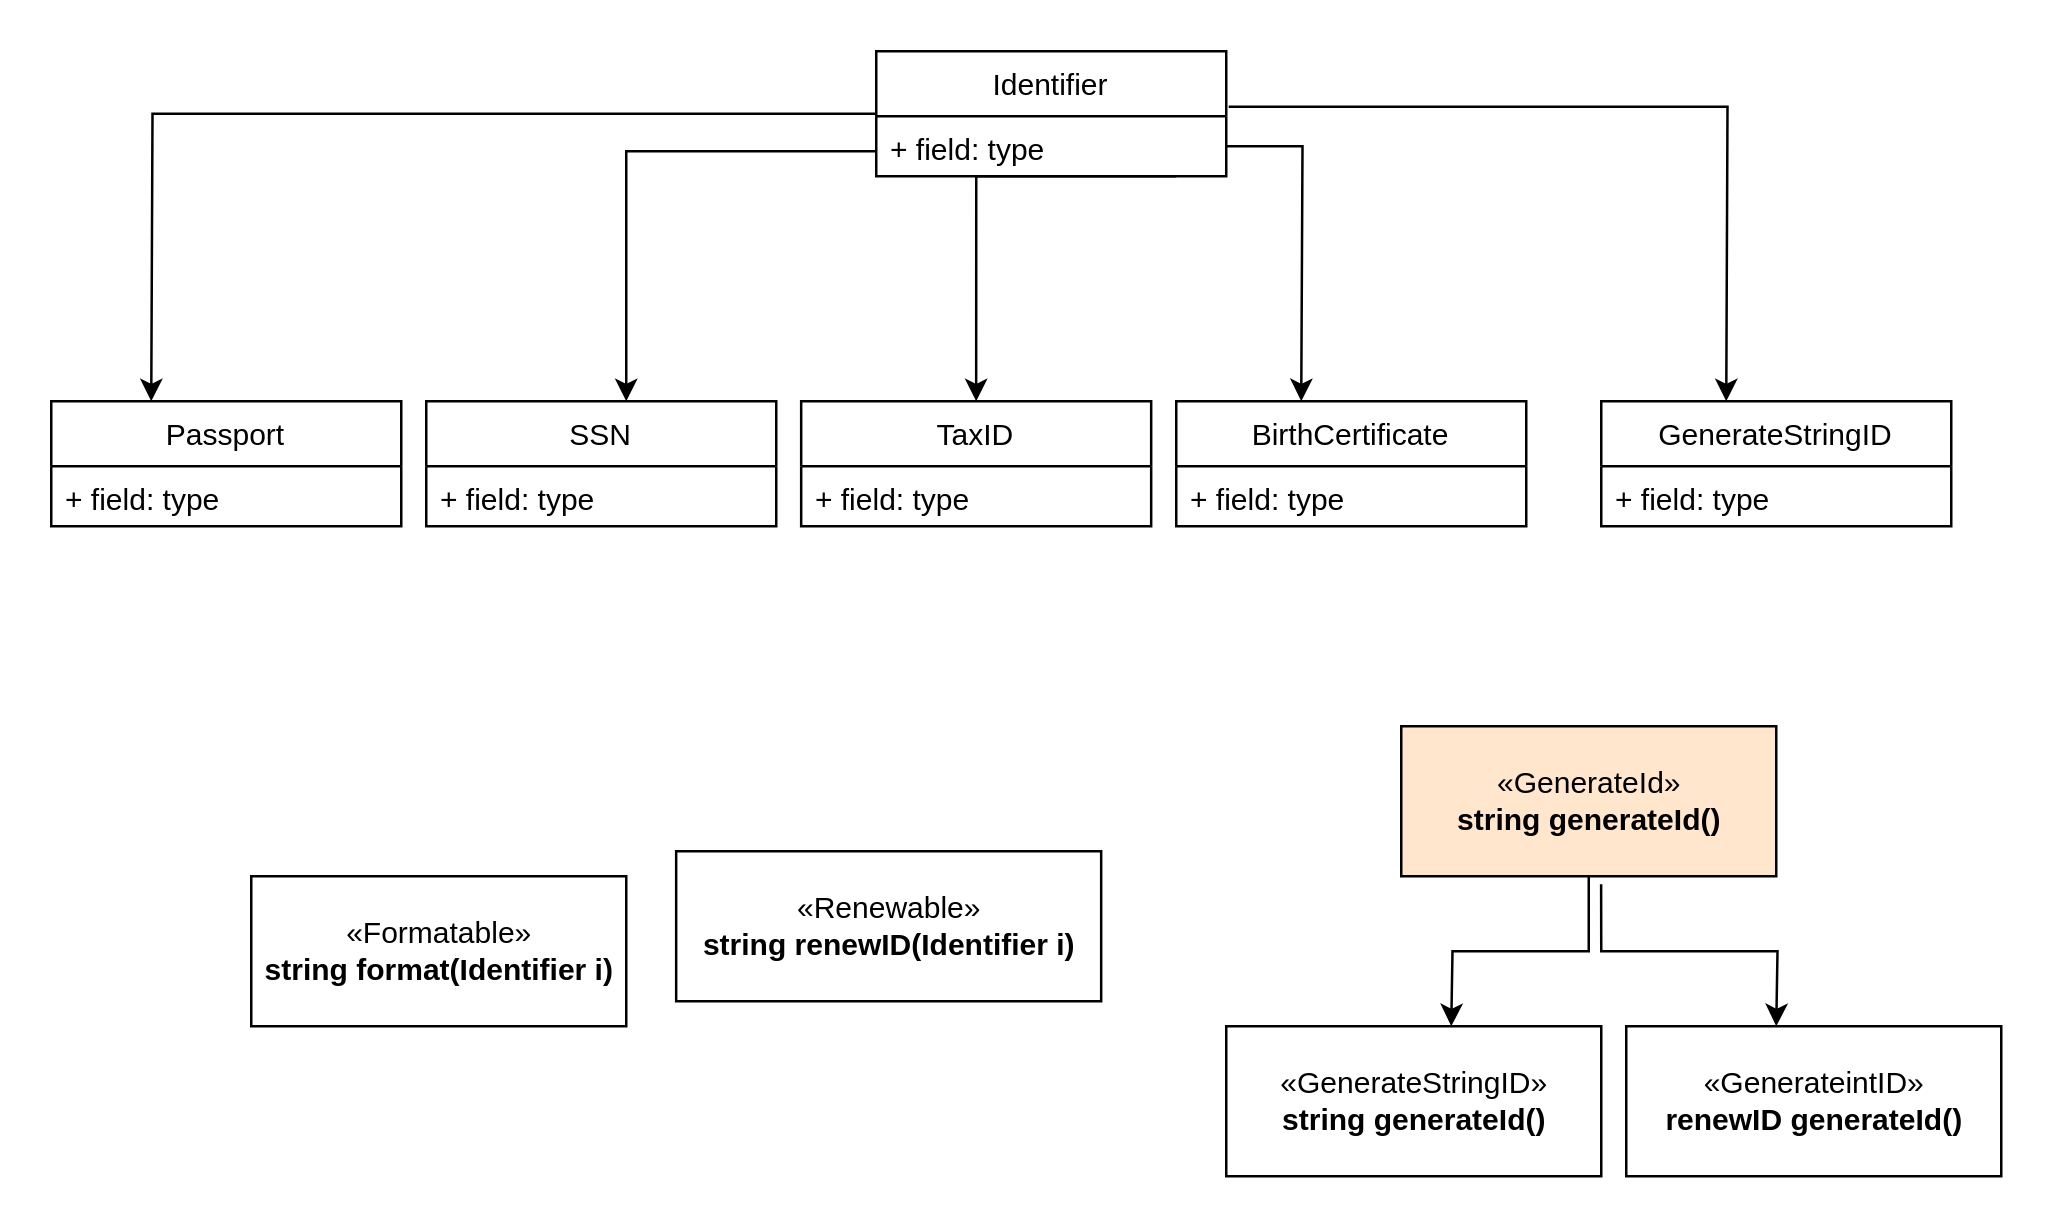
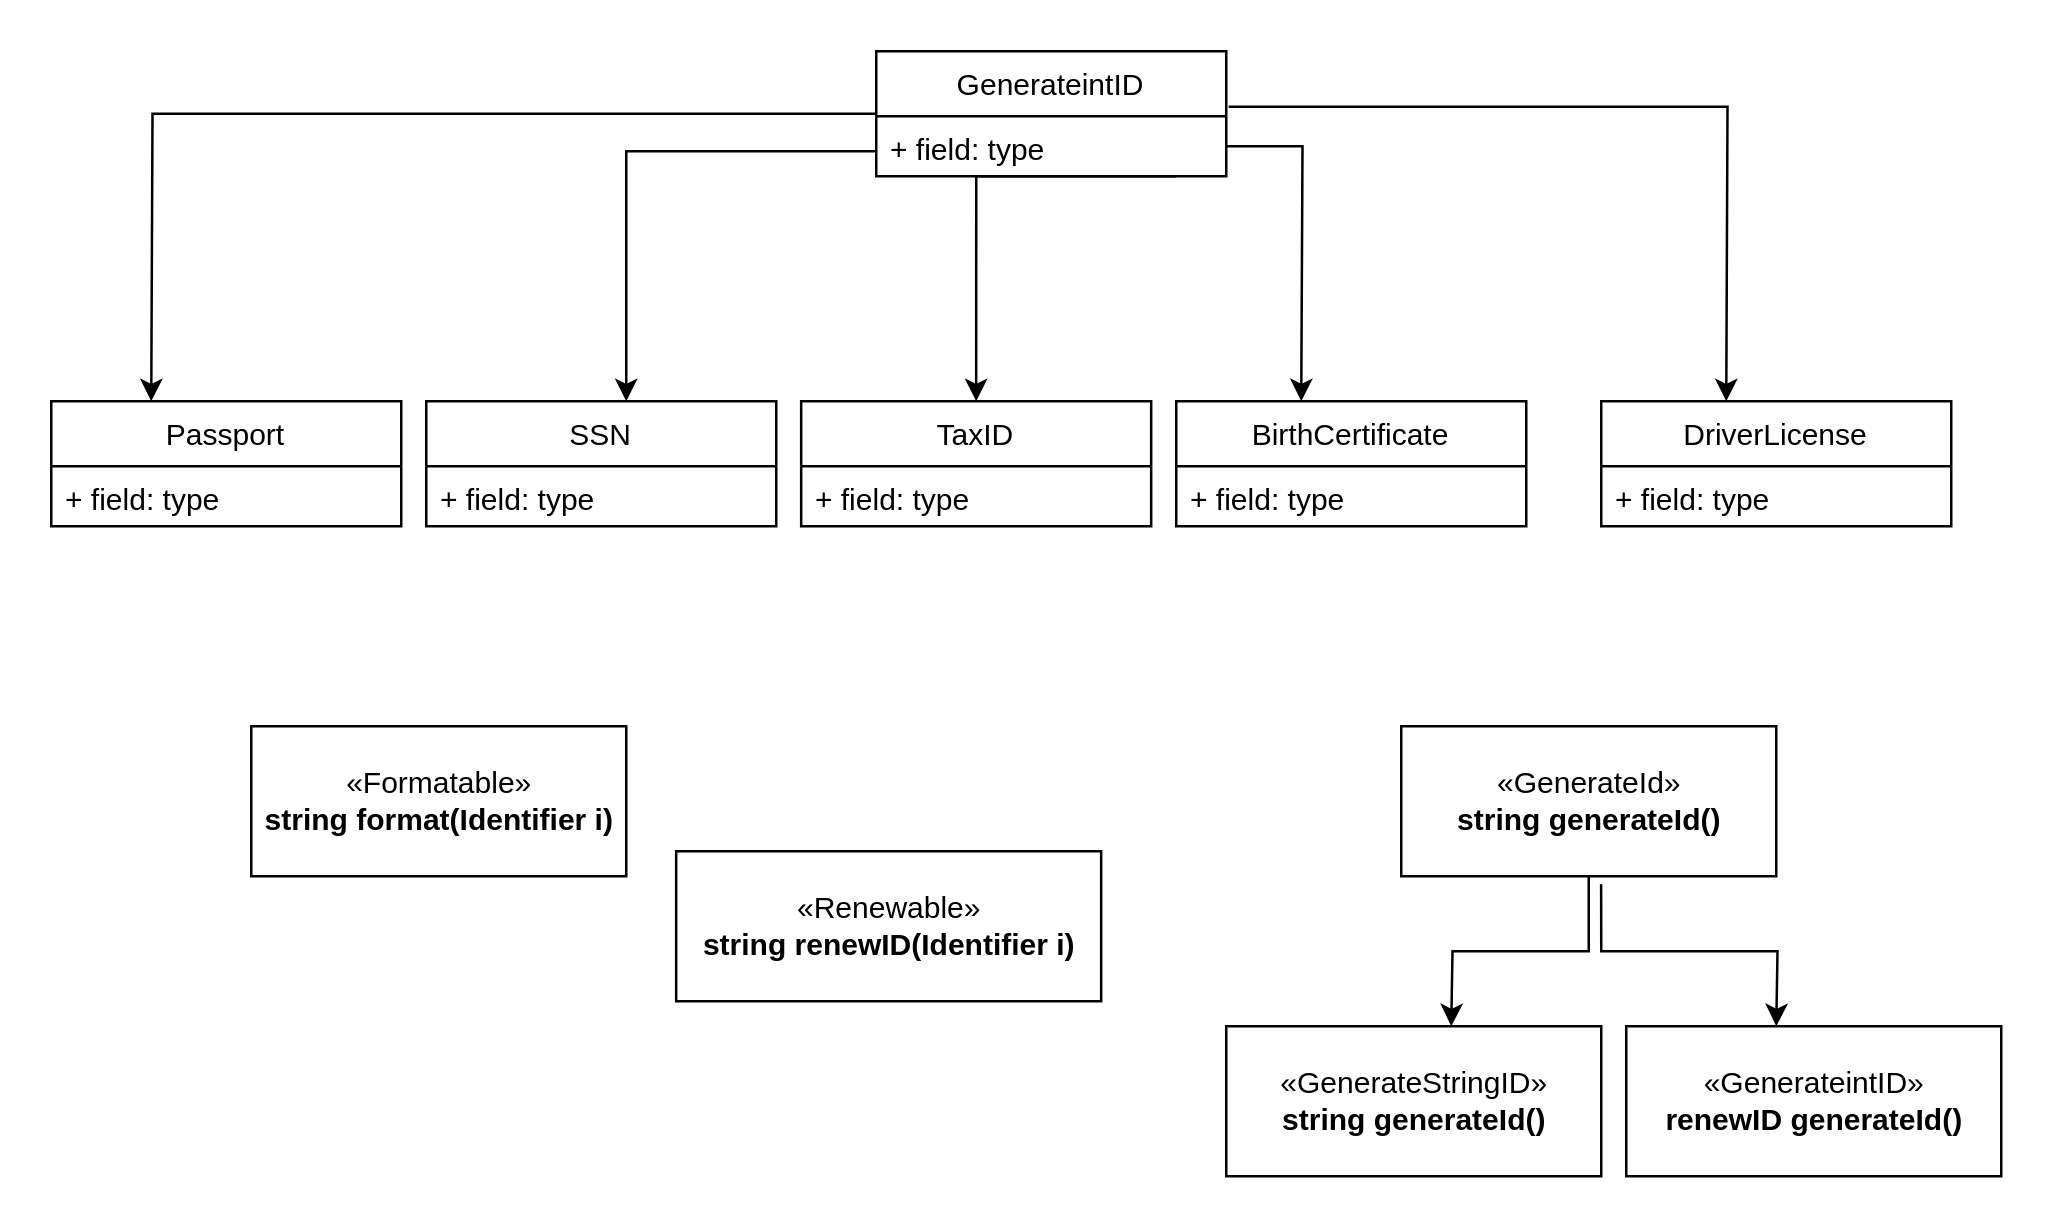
- <mxCell id="19" value="Identifier" style="swimlane;fontStyle=0;childLayout=stackLayout;horizontal=1;startSize=26;fillColor=none;horizontalStack=0;resizeParent=1;resizeParentMax=0;resizeLast=0;collapsible=1;marginBottom=0;" parent="1" vertex="1"><mxGeometry x="350" y="20" width="140" height="50" as="geometry" /></mxCell>
+ <mxCell id="19" value="GenerateintID" style="swimlane;fontStyle=0;childLayout=stackLayout;horizontal=1;startSize=26;fillColor=none;horizontalStack=0;resizeParent=1;resizeParentMax=0;resizeLast=0;collapsible=1;marginBottom=0;" parent="1" vertex="1"><mxGeometry x="350" y="20" width="140" height="50" as="geometry" /></mxCell>
- <mxCell id="17" value="GenerateStringID" style="swimlane;fontStyle=0;childLayout=stackLayout;horizontal=1;startSize=26;fillColor=none;horizontalStack=0;resizeParent=1;resizeParentMax=0;resizeLast=0;collapsible=1;marginBottom=0;" parent="1" vertex="1"><mxGeometry x="640" y="160" width="140" height="50" as="geometry" /></mxCell>
+ <mxCell id="17" value="DriverLicense" style="swimlane;fontStyle=0;childLayout=stackLayout;horizontal=1;startSize=26;fillColor=none;horizontalStack=0;resizeParent=1;resizeParentMax=0;resizeLast=0;collapsible=1;marginBottom=0;" parent="1" vertex="1"><mxGeometry x="640" y="160" width="140" height="50" as="geometry" /></mxCell>
- <mxCell id="5" value="«GenerateId»&lt;br&gt;&lt;b&gt;string generateId()&lt;/b&gt;" style="html=1;fillColor=#ffe6cc;" parent="1" vertex="1"><mxGeometry x="560" y="290" width="150" height="60" as="geometry" /></mxCell>
+ <mxCell id="5" value="«GenerateId»&lt;br&gt;&lt;b&gt;string generateId()&lt;/b&gt;" style="html=1;" parent="1" vertex="1"><mxGeometry x="560" y="290" width="150" height="60" as="geometry" /></mxCell>
- <mxCell id="2" value="«Formatable»&lt;br&gt;&lt;b&gt;string format(Identifier i)&lt;/b&gt;" style="html=1;" parent="1" vertex="1"><mxGeometry x="100" y="350" width="150" height="60" as="geometry" /></mxCell>
+ <mxCell id="2" value="«Formatable»&lt;br&gt;&lt;b&gt;string format(Identifier i)&lt;/b&gt;" style="html=1;" parent="1" vertex="1"><mxGeometry x="100" y="290" width="150" height="60" as="geometry" /></mxCell>
